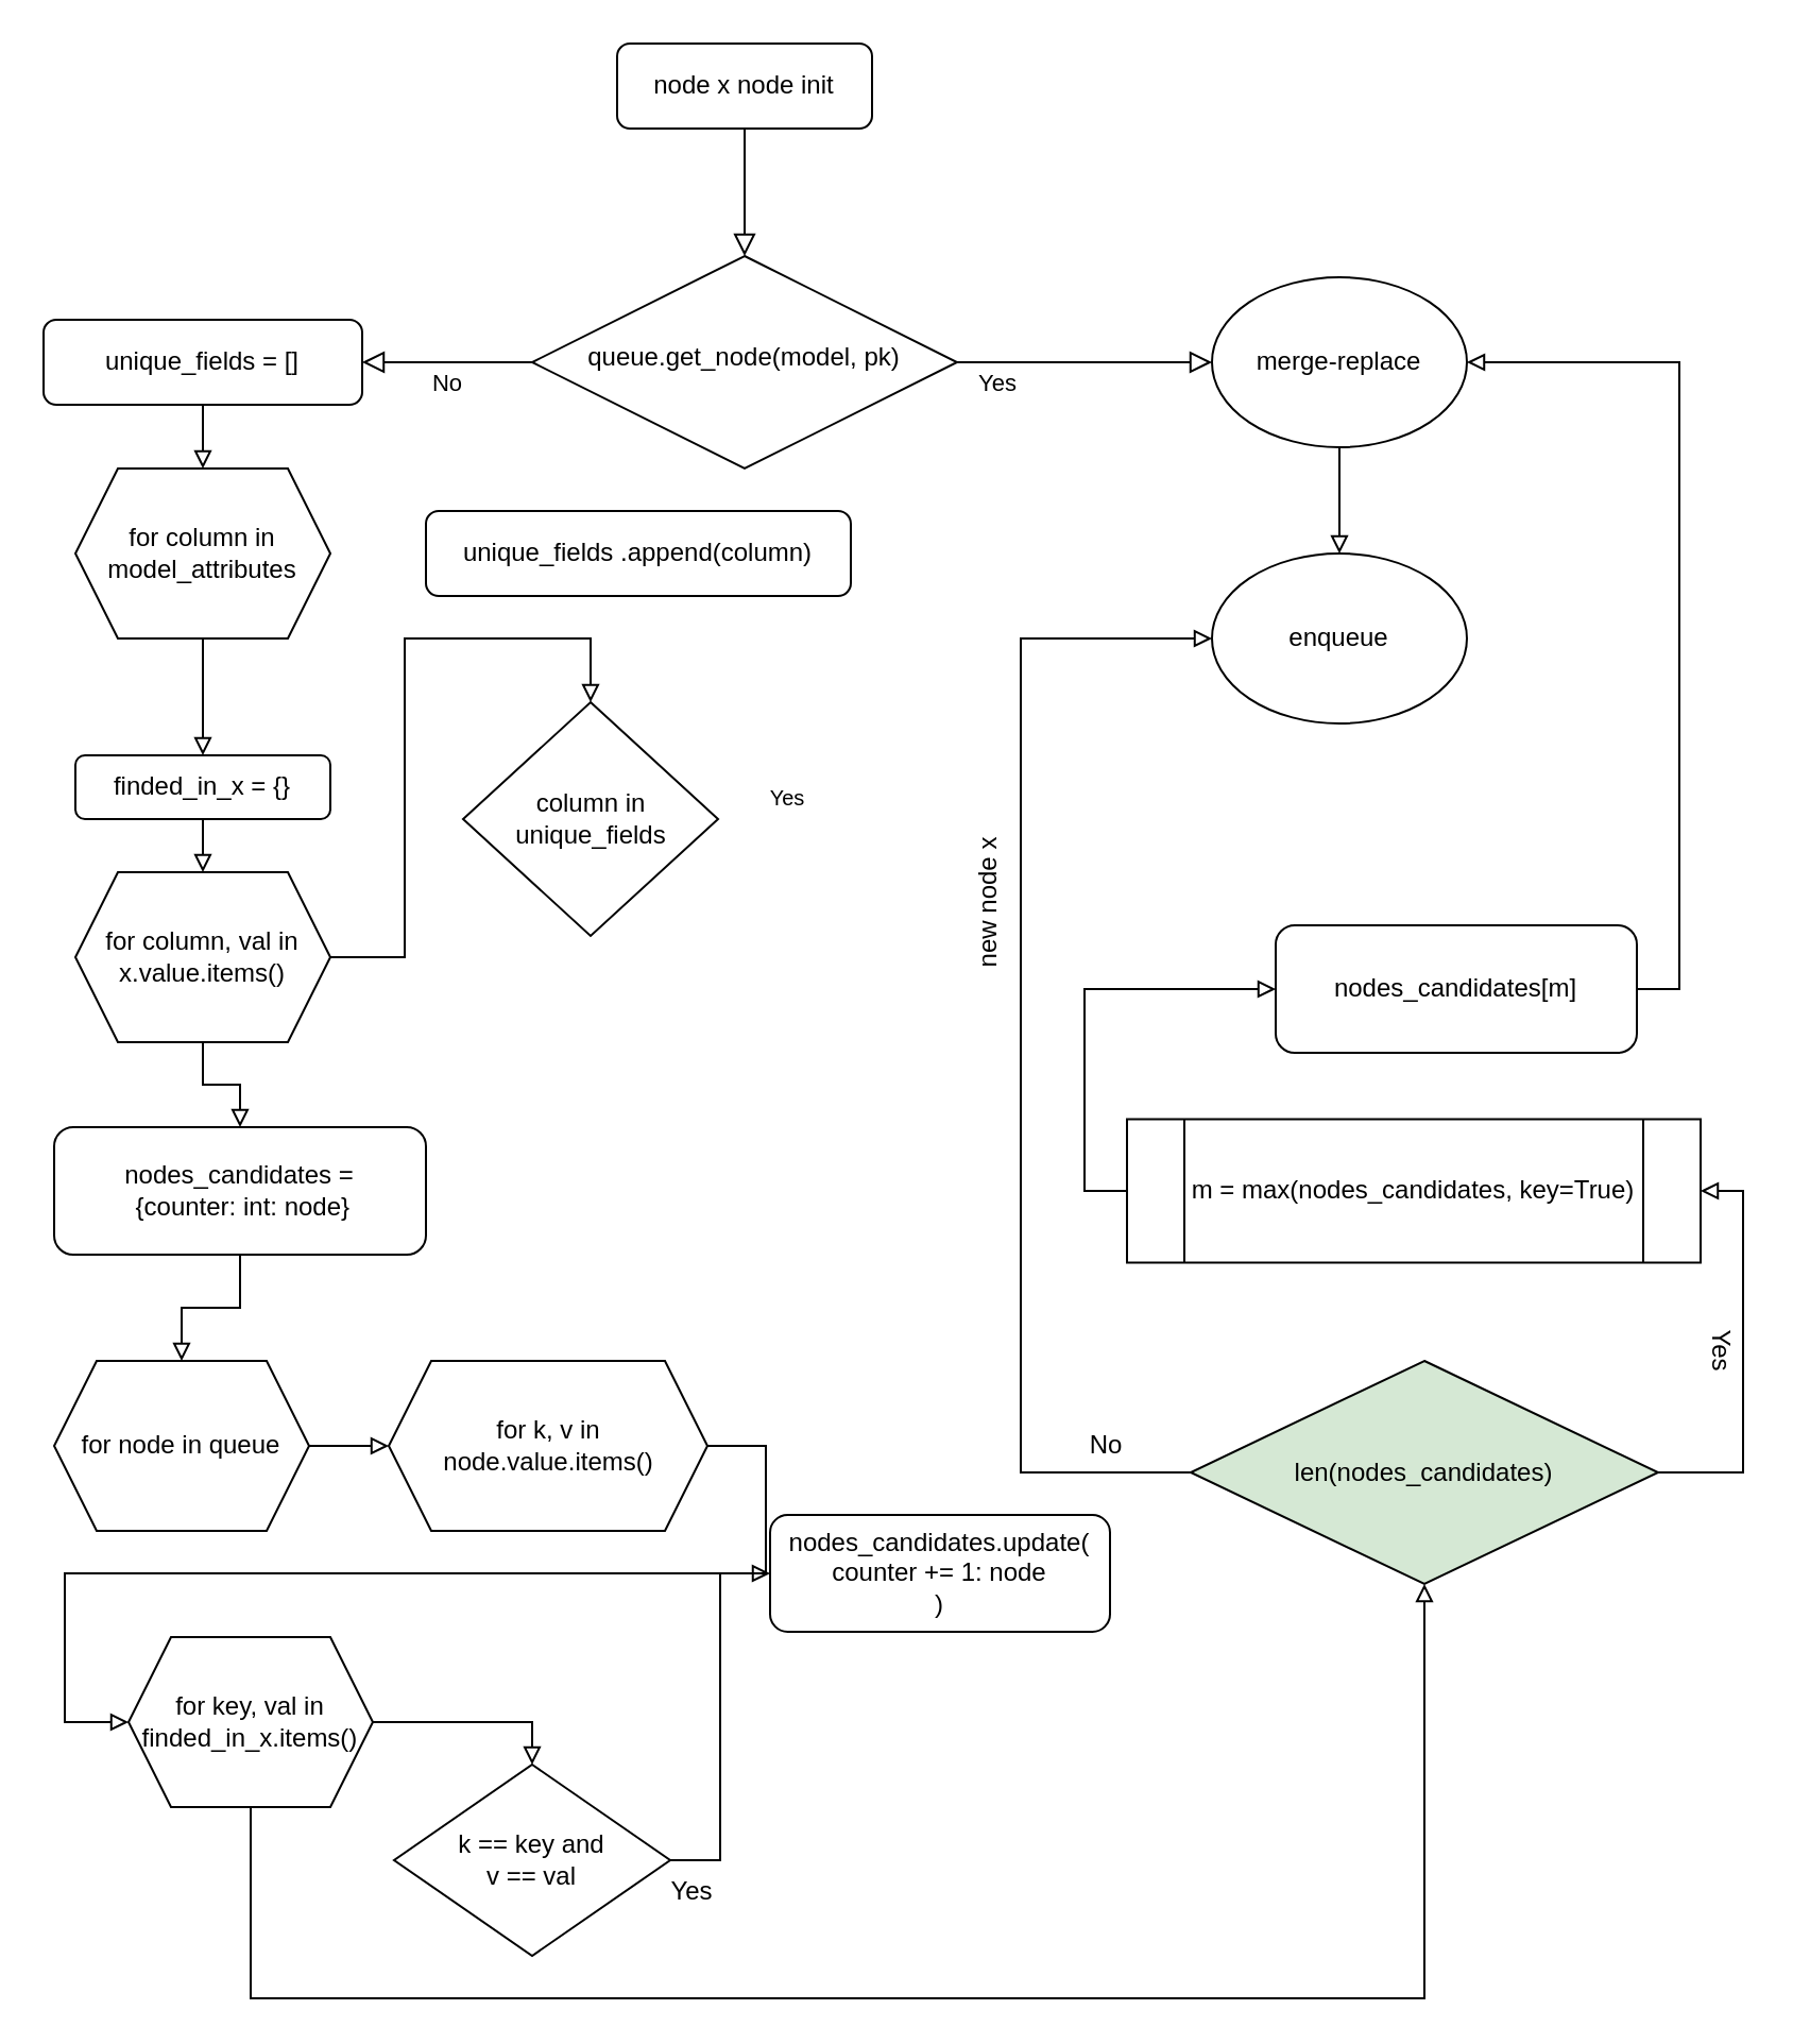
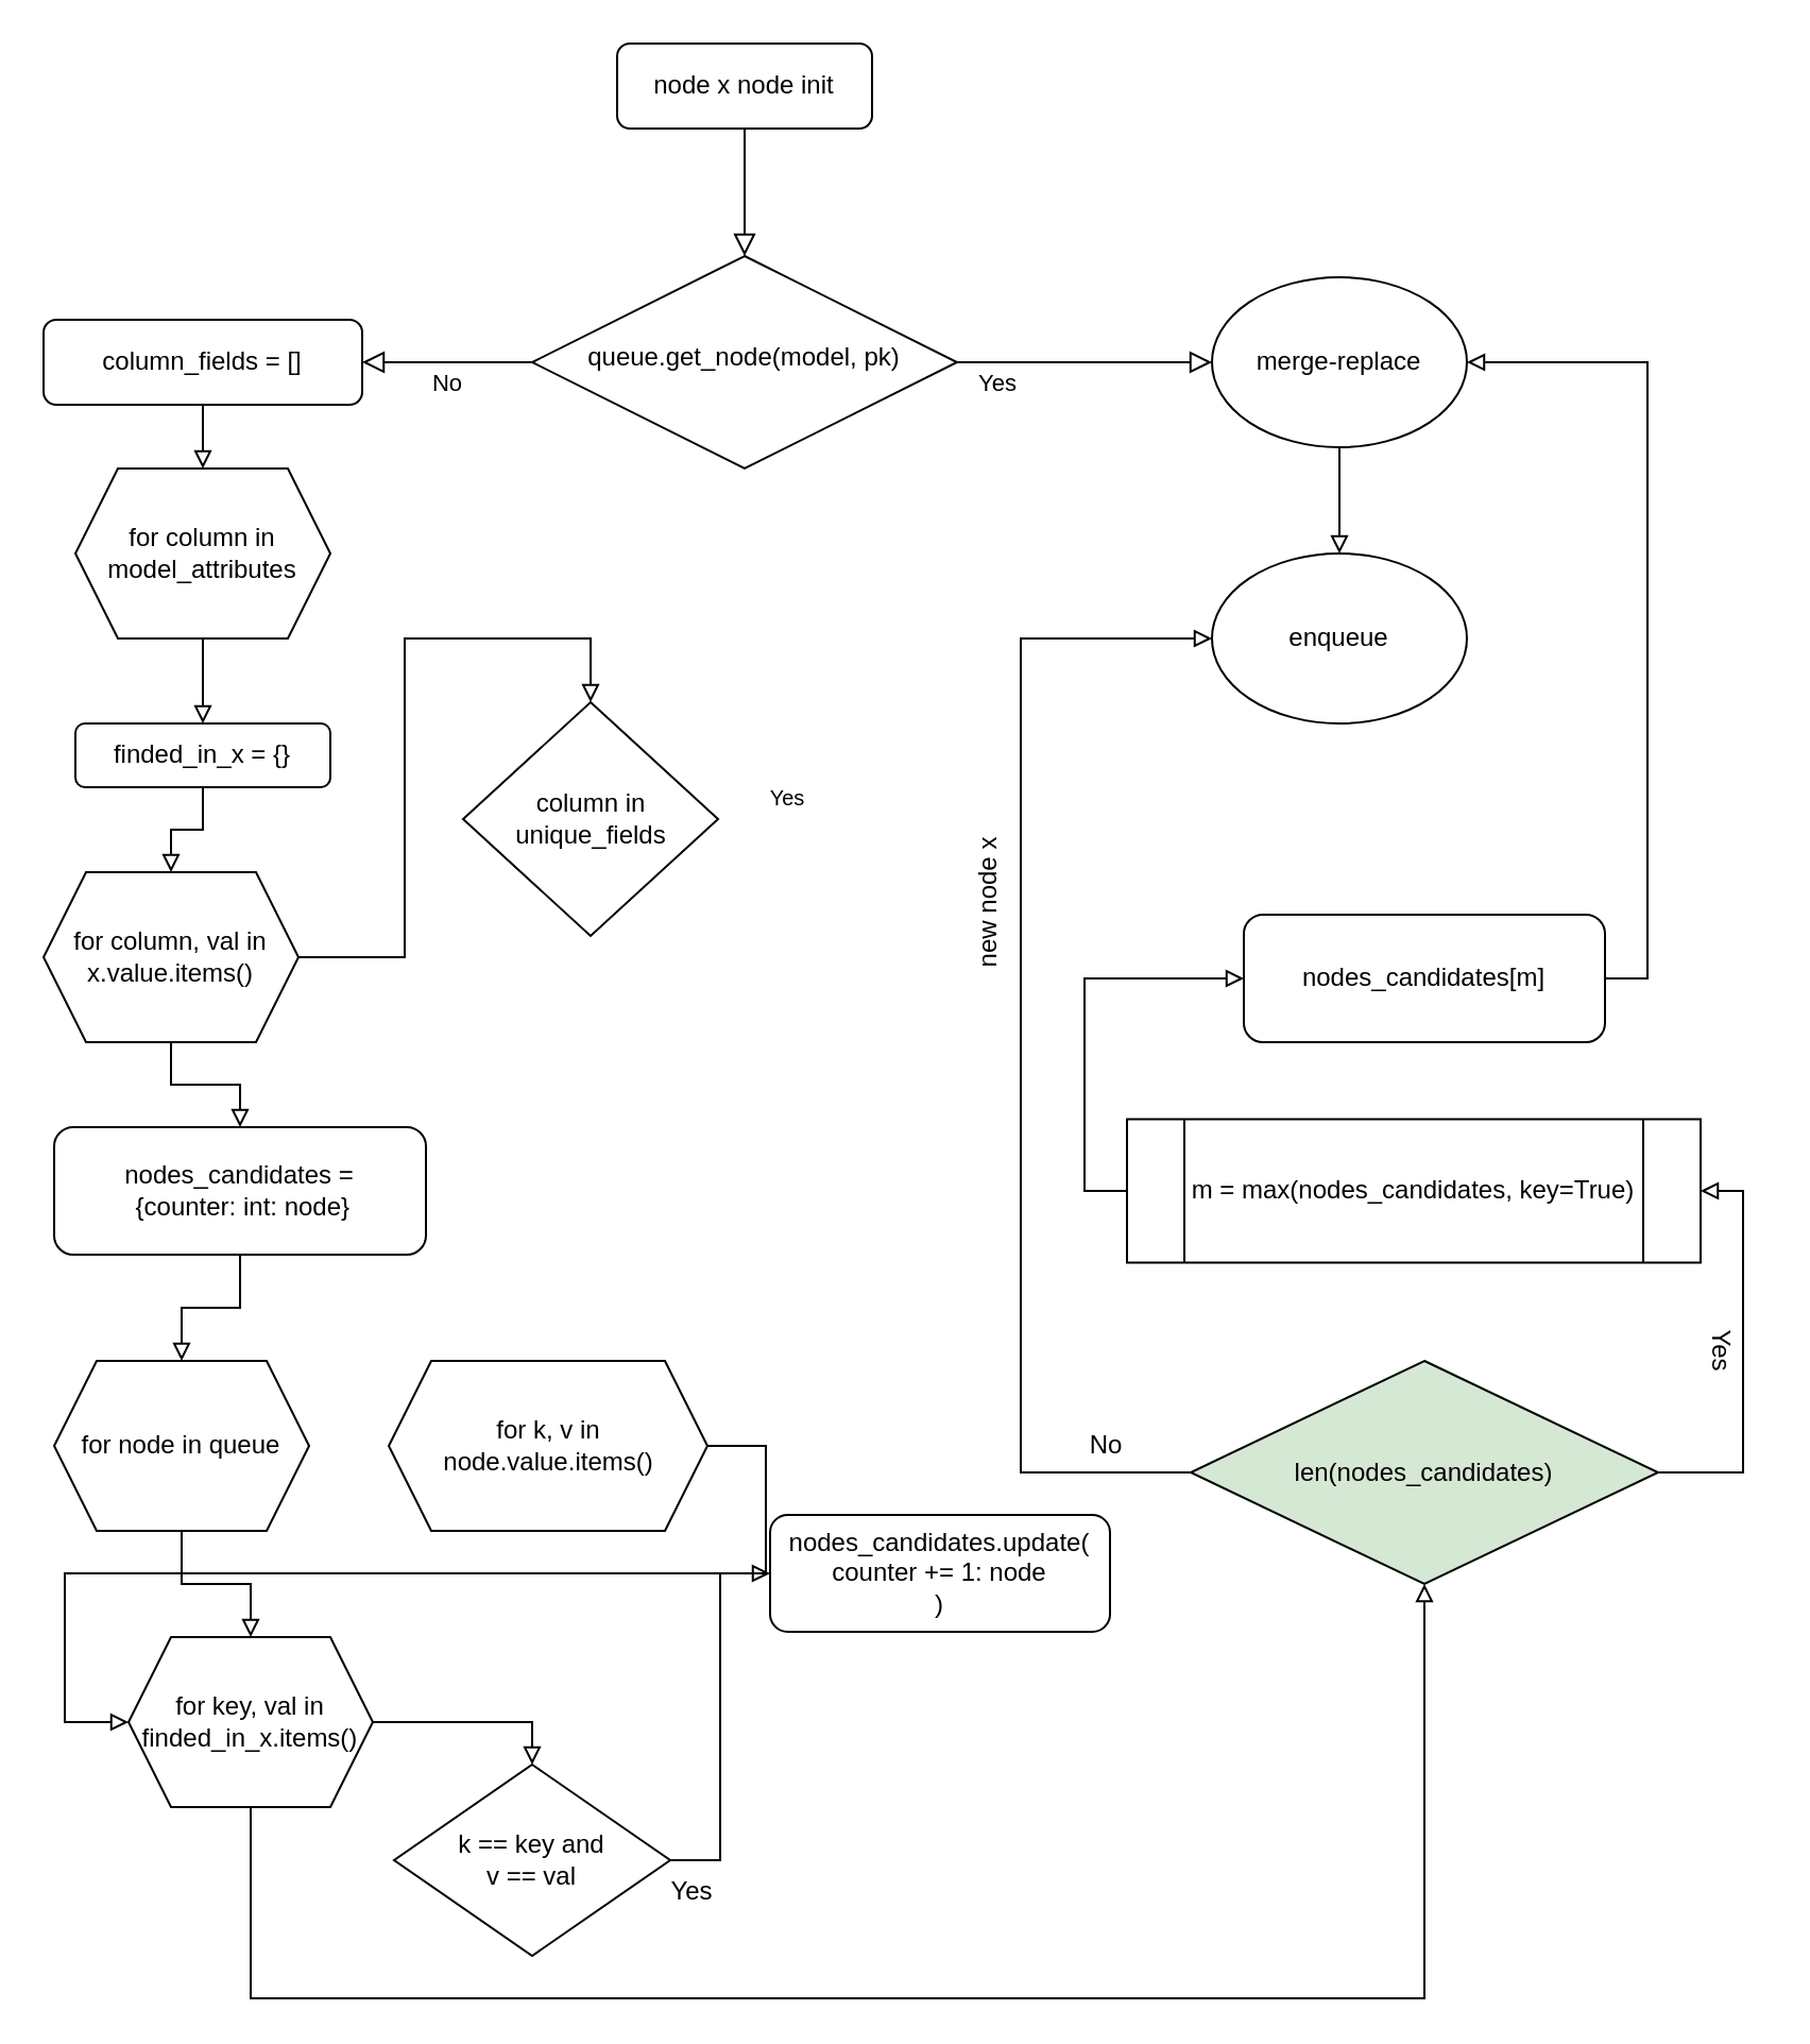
- <mxCell id="8" value="unique_fields = []" style="rounded=1;whiteSpace=wrap;html=1;fontSize=12;glass=0;strokeWidth=1;shadow=0;" parent="1" vertex="1"><mxGeometry y="150" width="150" height="40" as="geometry" x="20" /></mxCell>
+ <mxCell id="8" value="column_fields = []" style="rounded=1;whiteSpace=wrap;html=1;fontSize=12;glass=0;strokeWidth=1;shadow=0;" parent="1" vertex="1"><mxGeometry y="150" width="150" height="40" as="geometry" x="20" /></mxCell>
- <mxCell id="13" value="unique_fields .append(column)" style="rounded=1;whiteSpace=wrap;html=1;fontSize=12;glass=0;strokeWidth=1;shadow=0;" parent="1" vertex="1"><mxGeometry x="200" y="240" width="200" height="40" as="geometry" /></mxCell>
- <mxCell id="19" value="finded_in_x = {}" style="rounded=1;whiteSpace=wrap;html=1;" parent="1" vertex="1"><mxGeometry x="35" y="355" width="120" height="30" as="geometry" /></mxCell>
+ <mxCell id="19" value="finded_in_x = {}" style="rounded=1;whiteSpace=wrap;html=1;" parent="1" vertex="1"><mxGeometry x="35" y="340" width="120" height="30" as="geometry" /></mxCell>
- <mxCell id="16" value="for column, val in x.value.items()" style="shape=hexagon;perimeter=hexagonPerimeter2;whiteSpace=wrap;html=1;fixedSize=1;" parent="1" vertex="1"><mxGeometry x="35" y="410" width="120" height="80" as="geometry" /></mxCell>
+ <mxCell id="16" value="for column, val in x.value.items()" style="shape=hexagon;perimeter=hexagonPerimeter2;whiteSpace=wrap;html=1;fixedSize=1;" parent="1" vertex="1"><mxGeometry x="20" y="410" width="120" height="80" as="geometry" /></mxCell>
- <mxCell id="40" value="nodes_candidates[m]" style="rounded=1;whiteSpace=wrap;html=1;" parent="1" vertex="1"><mxGeometry x="600" y="435" width="170" height="60" as="geometry" /></mxCell>
+ <mxCell id="40" value="nodes_candidates[m]" style="rounded=1;whiteSpace=wrap;html=1;" parent="1" vertex="1"><mxGeometry x="585" y="430" width="170" height="60" as="geometry" /></mxCell>
- <mxCell id="20" style="edgeStyle=orthogonalEdgeStyle;rounded=0;orthogonalLoop=1;jettySize=auto;html=1;entryX=0;entryY=0.5;entryDx=0;entryDy=0;endArrow=block;endFill=0;" parent="1" source="21" target="25" edge="1"><mxGeometry relative="1" as="geometry"><mxPoint x="202.5" y="680" as="targetPoint" /></mxGeometry></mxCell>
+ <mxCell id="20" style="edgeStyle=orthogonalEdgeStyle;rounded=0;orthogonalLoop=1;jettySize=auto;html=1;endArrow=block;endFill=0;" parent="1" source="21" target="27" edge="1"><mxGeometry relative="1" as="geometry"><mxPoint x="202.5" y="680" as="targetPoint" /></mxGeometry></mxCell>
